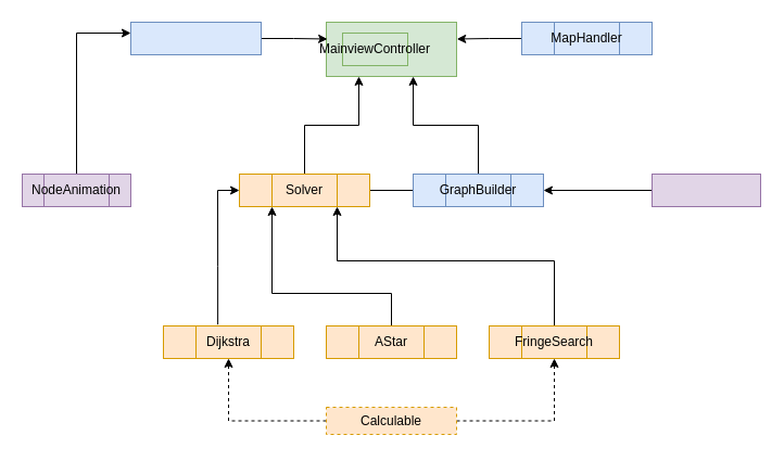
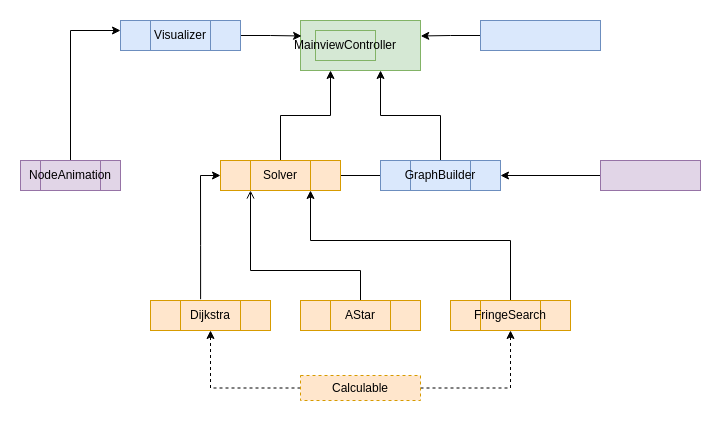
+ <mxCell id="10" value="Visualizer" style="text;html=1;strokeColor=#6c8ebf;fillColor=#dae8fc;align=center;verticalAlign=middle;whiteSpace=wrap;rounded=0;" vertex="1" parent="1"><mxGeometry x="150" y="20" width="60" height="30" as="geometry" /></mxCell>
- <mxCell id="13" value="MapHandler" style="text;html=1;strokeColor=#6c8ebf;fillColor=#dae8fc;align=center;verticalAlign=middle;whiteSpace=wrap;rounded=0;" vertex="1" parent="1"><mxGeometry x="510" y="20" width="60" height="30" as="geometry" /></mxCell>
- <mxCell id="18" style="edgeStyle=orthogonalEdgeStyle;rounded=0;orthogonalLoop=1;jettySize=auto;html=1;entryX=0;entryY=1;entryDx=0;entryDy=0;endArrow=classic;endFill=1;" edge="1" parent="1" source="19" target="7"><mxGeometry relative="1" as="geometry"><Array as="points"><mxPoint x="360" y="270" /><mxPoint x="250" y="270" /></Array></mxGeometry></mxCell>
+ <mxCell id="18" style="edgeStyle=orthogonalEdgeStyle;rounded=0;orthogonalLoop=1;jettySize=auto;html=1;entryX=0;entryY=1;entryDx=0;entryDy=0;endArrow=open;endFill=1;" edge="1" parent="1" source="19" target="7"><mxGeometry relative="1" as="geometry"><Array as="points"><mxPoint x="360" y="270" /><mxPoint x="250" y="270" /></Array></mxGeometry></mxCell>
